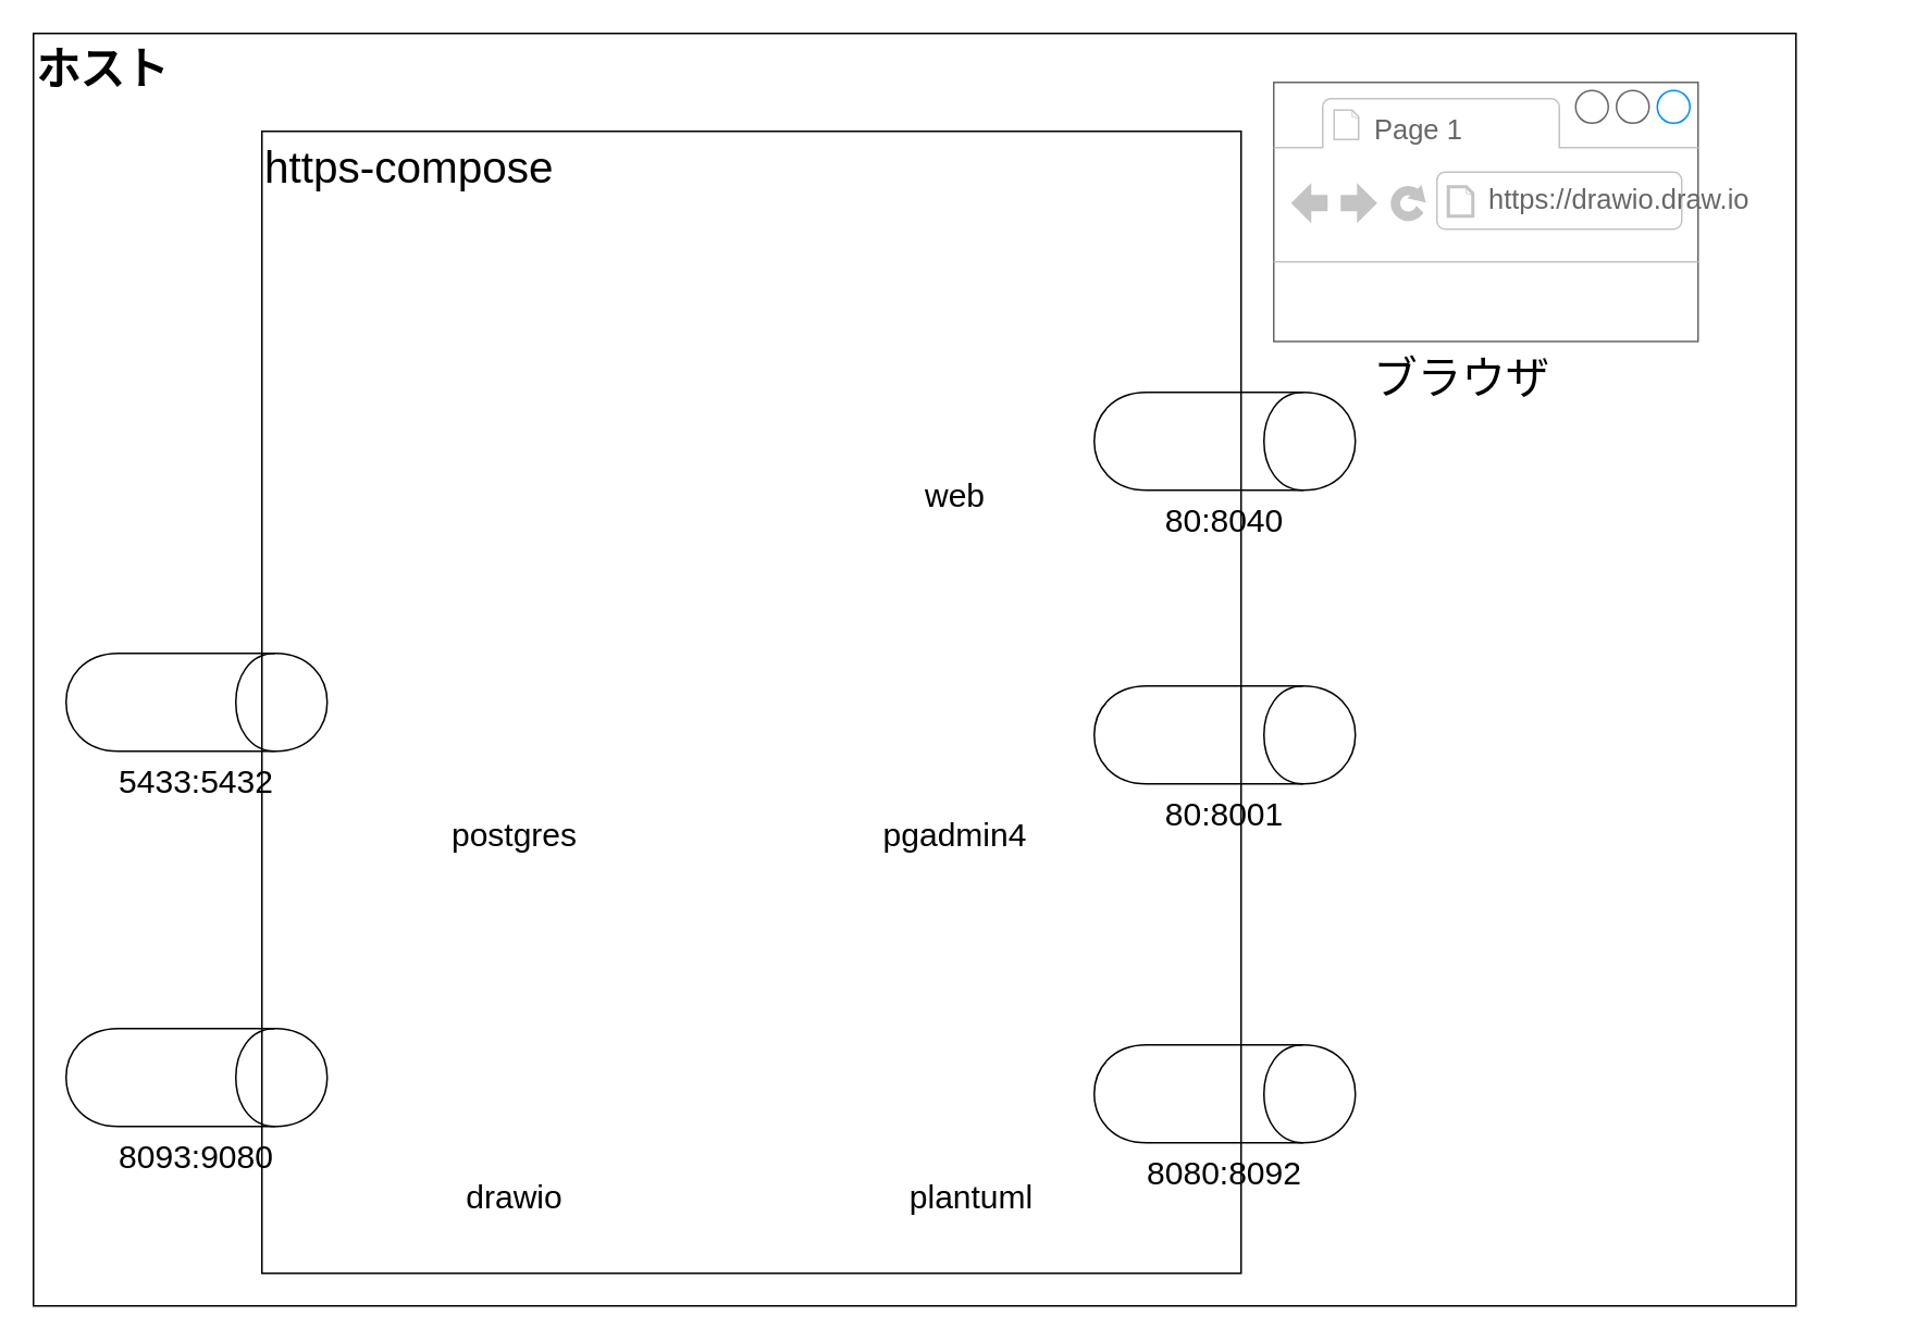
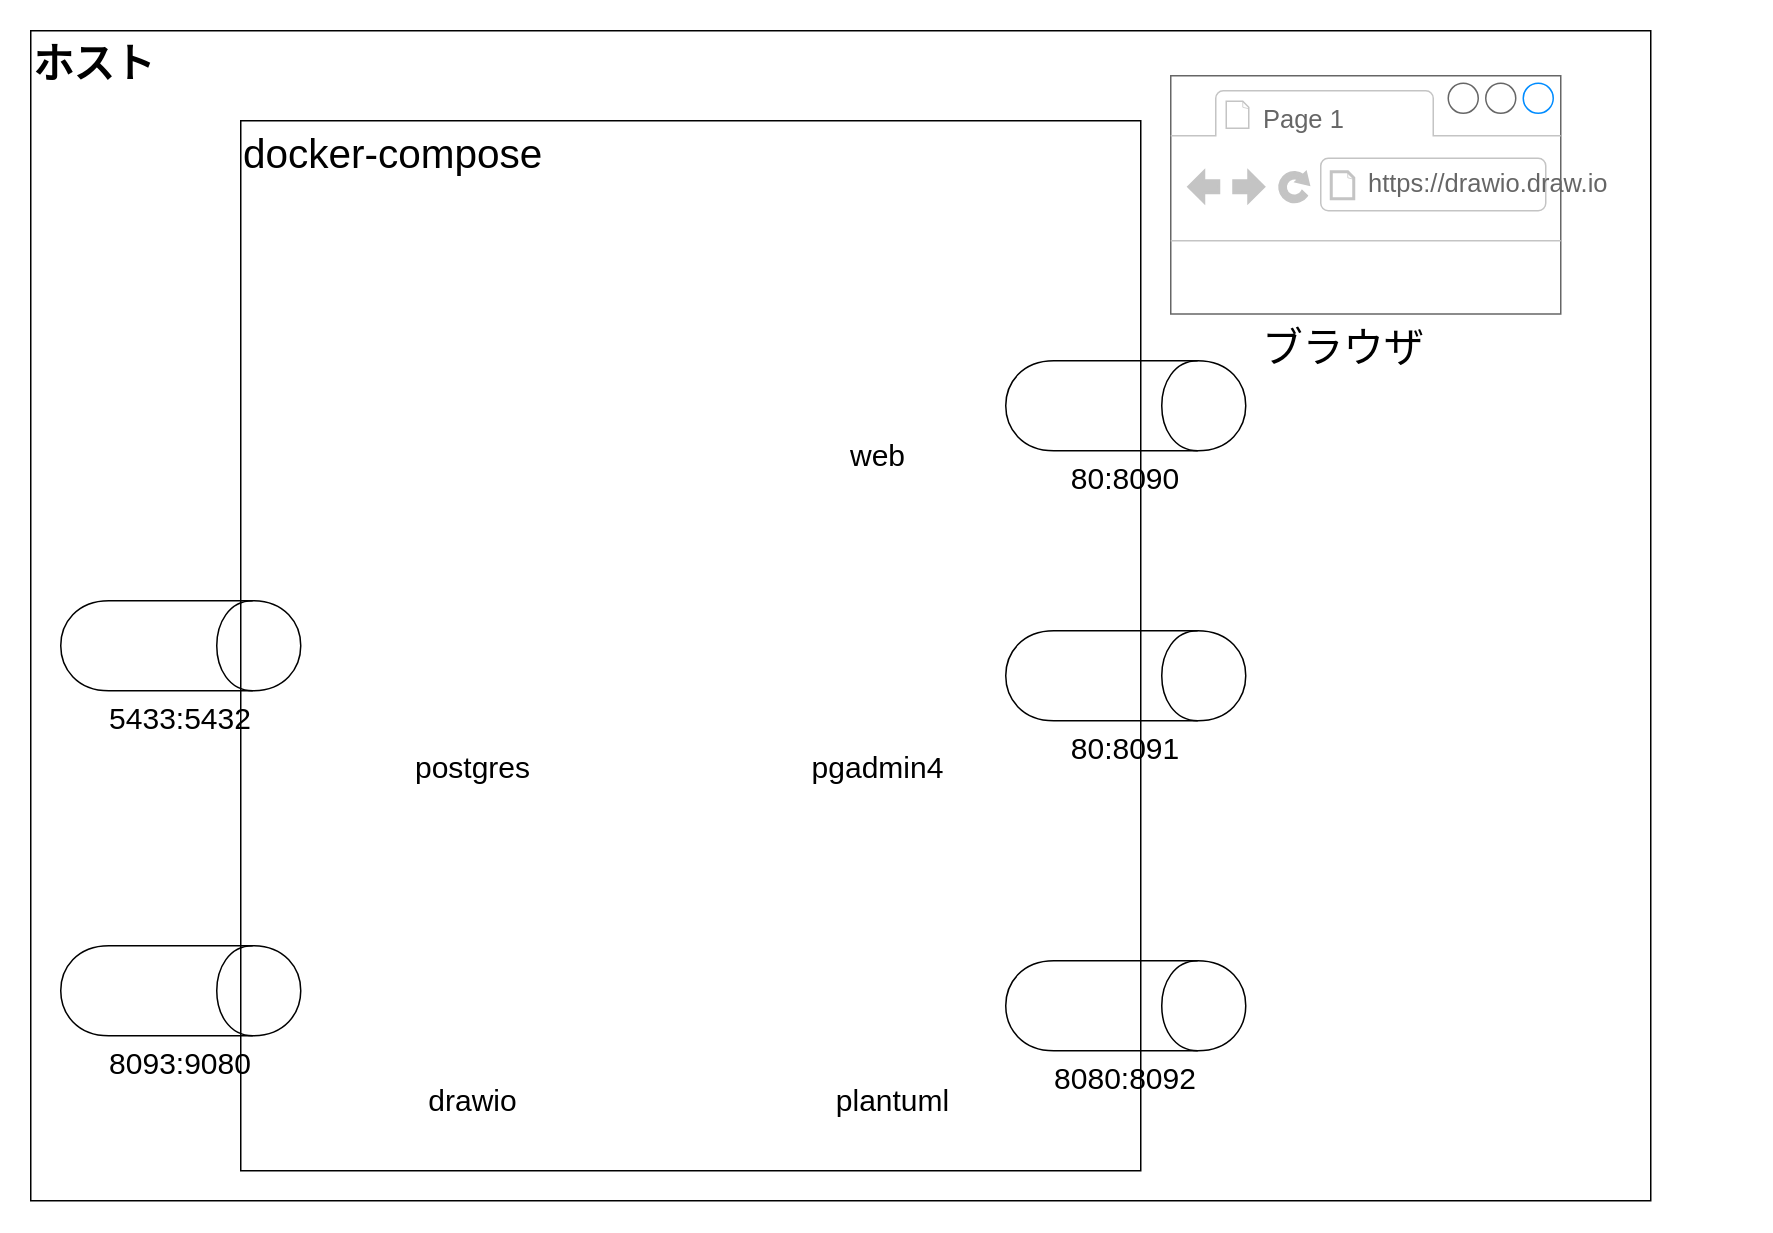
- <mxCell id="6" value="https-compose" style="rounded=0;whiteSpace=wrap;html=1;fillColor=none;fontSize=27;align=left;verticalAlign=top;" parent="1" vertex="1"><mxGeometry x="160" y="80" width="600" height="700" as="geometry" /></mxCell>
+ <mxCell id="6" value="docker-compose" style="rounded=0;whiteSpace=wrap;html=1;fillColor=none;fontSize=27;align=left;verticalAlign=top;" parent="1" vertex="1"><mxGeometry x="160" y="80" width="600" height="700" as="geometry" /></mxCell>
- <mxCell id="10" value="80:8040" style="shape=cylinder;whiteSpace=wrap;html=1;boundedLbl=1;backgroundOutline=1;labelBackgroundColor=none;fillColor=none;fontSize=20;direction=south;verticalAlign=top;labelPosition=center;verticalLabelPosition=bottom;align=center;" parent="1" vertex="1"><mxGeometry x="670" y="240" width="160" height="60" as="geometry" /></mxCell>
+ <mxCell id="10" value="80:8090" style="shape=cylinder;whiteSpace=wrap;html=1;boundedLbl=1;backgroundOutline=1;labelBackgroundColor=none;fillColor=none;fontSize=20;direction=south;verticalAlign=top;labelPosition=center;verticalLabelPosition=bottom;align=center;" parent="1" vertex="1"><mxGeometry x="670" y="240" width="160" height="60" as="geometry" /></mxCell>
- <mxCell id="11" value="80:8001" style="shape=cylinder;whiteSpace=wrap;html=1;boundedLbl=1;backgroundOutline=1;labelBackgroundColor=none;fillColor=none;fontSize=20;direction=south;verticalAlign=top;labelPosition=center;verticalLabelPosition=bottom;align=center;" parent="1" vertex="1"><mxGeometry x="670" y="420" width="160" height="60" as="geometry" /></mxCell>
+ <mxCell id="11" value="80:8091" style="shape=cylinder;whiteSpace=wrap;html=1;boundedLbl=1;backgroundOutline=1;labelBackgroundColor=none;fillColor=none;fontSize=20;direction=south;verticalAlign=top;labelPosition=center;verticalLabelPosition=bottom;align=center;" parent="1" vertex="1"><mxGeometry x="670" y="420" width="160" height="60" as="geometry" /></mxCell>
